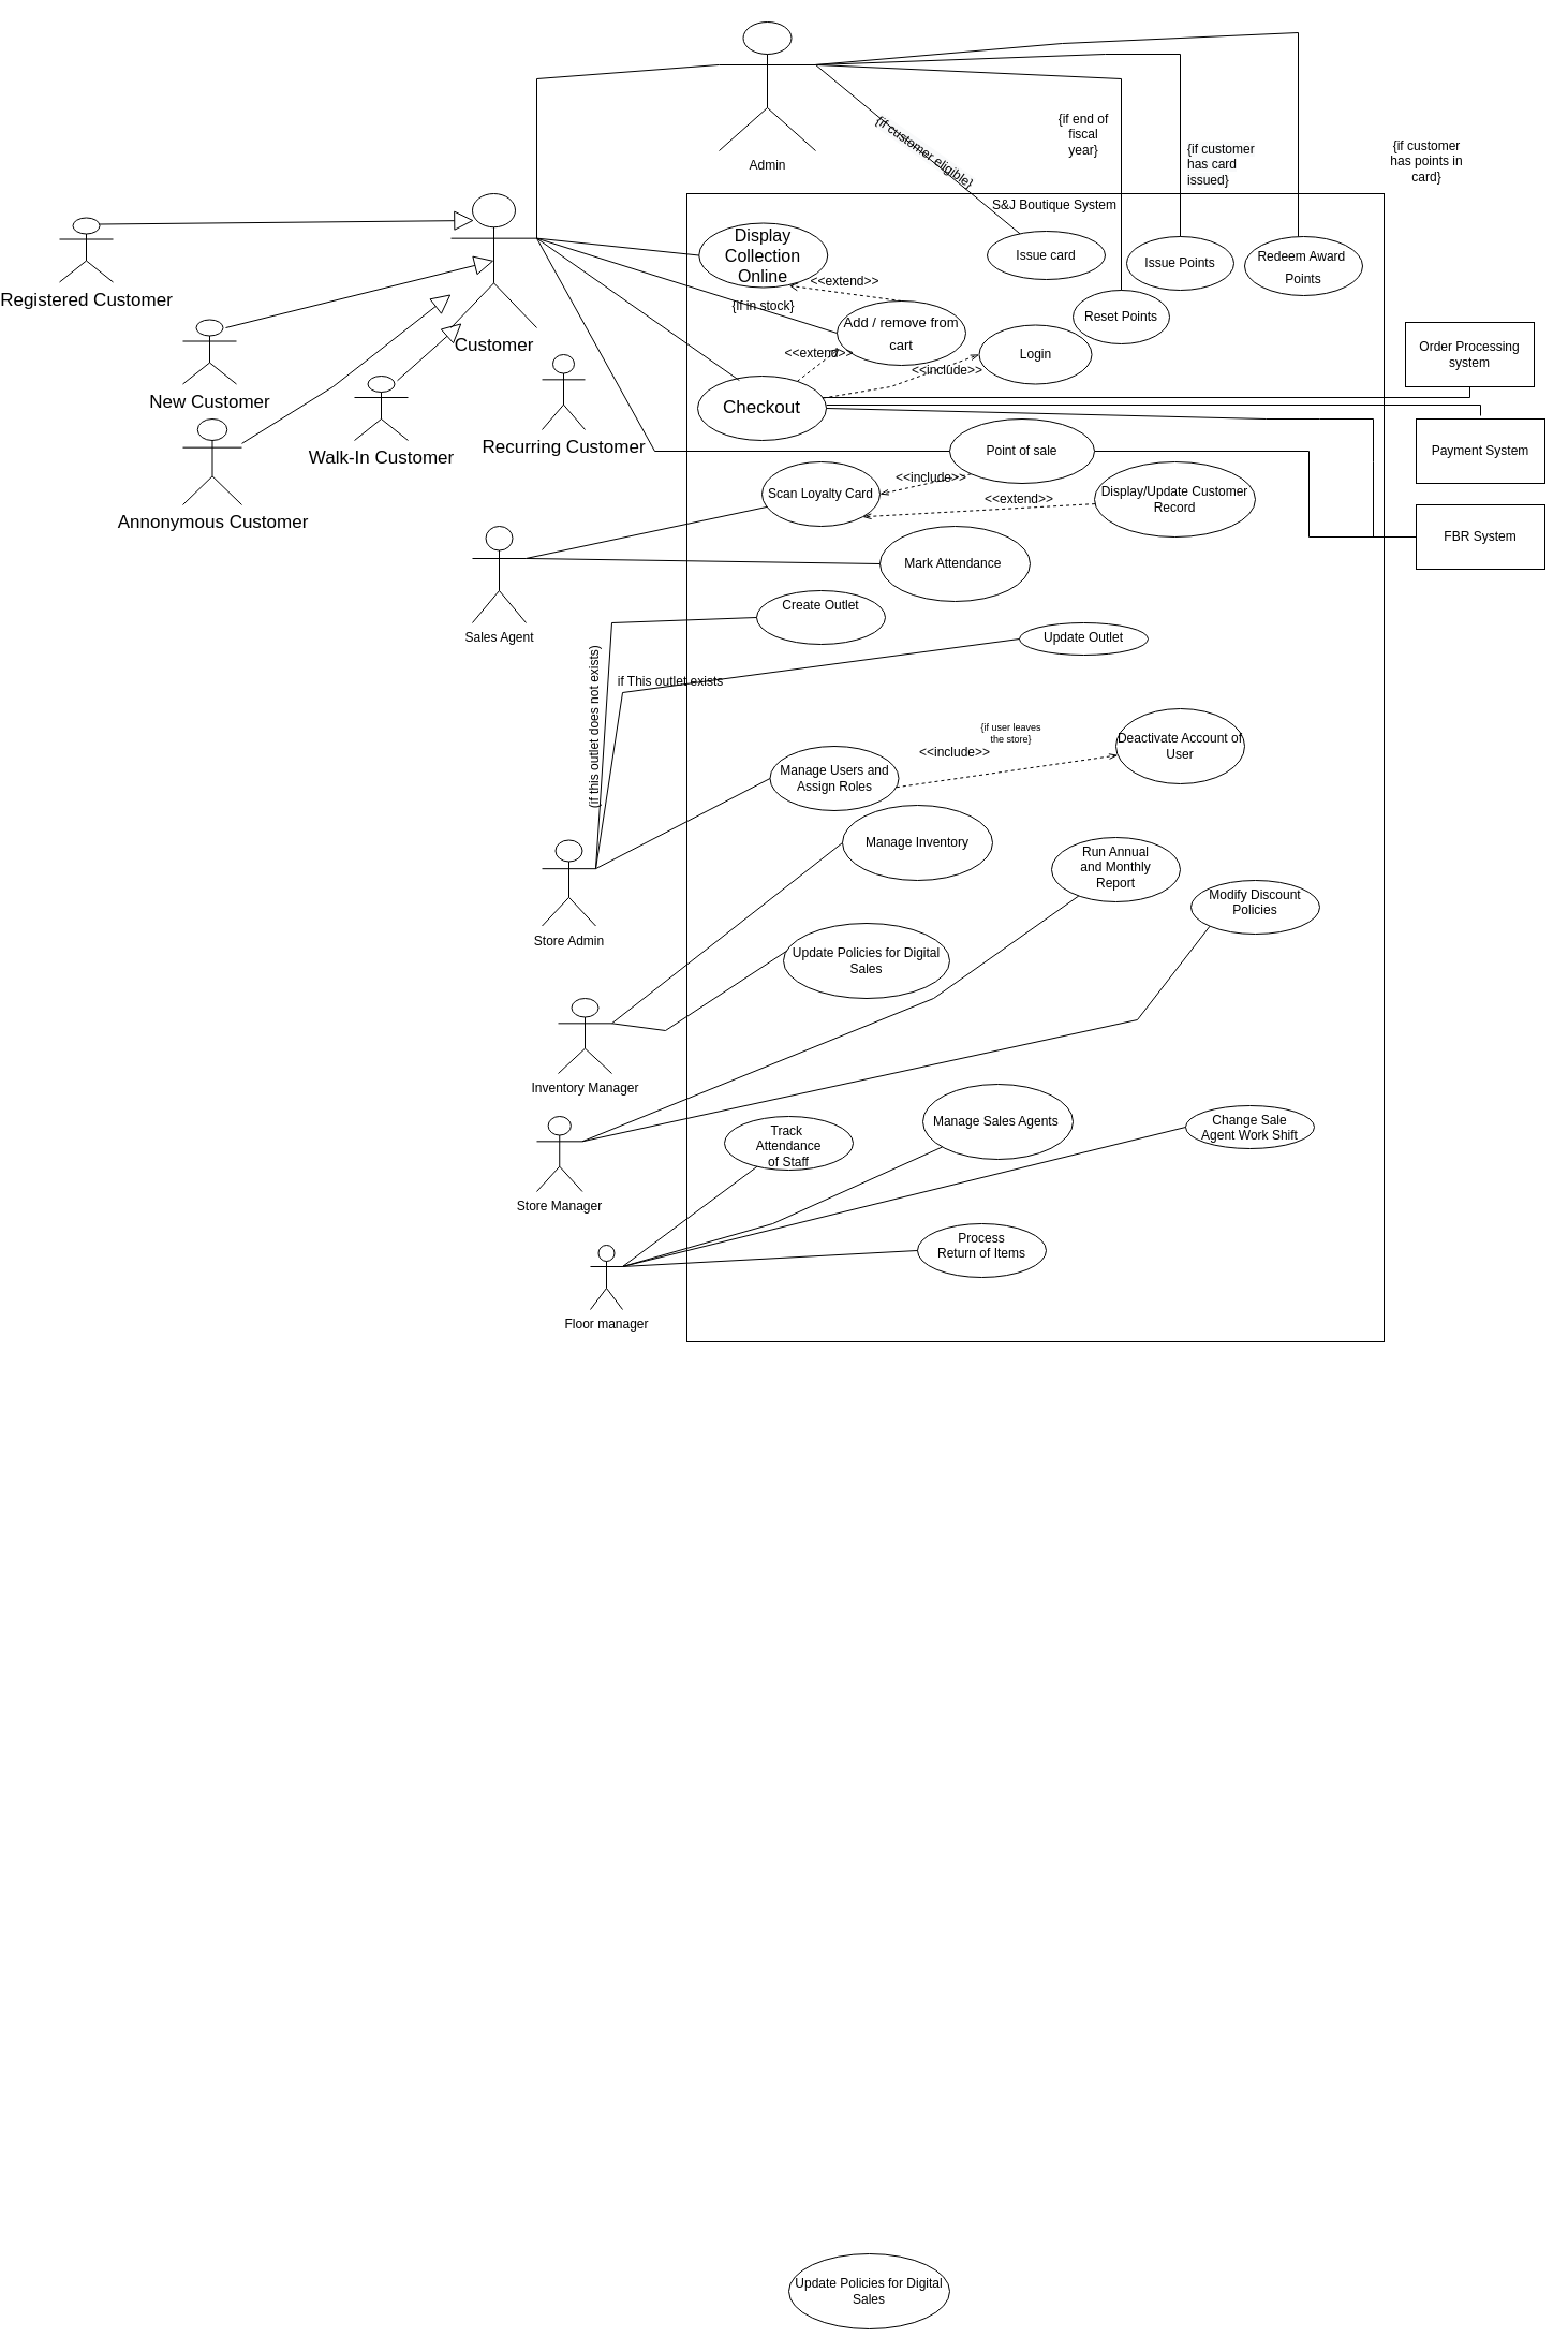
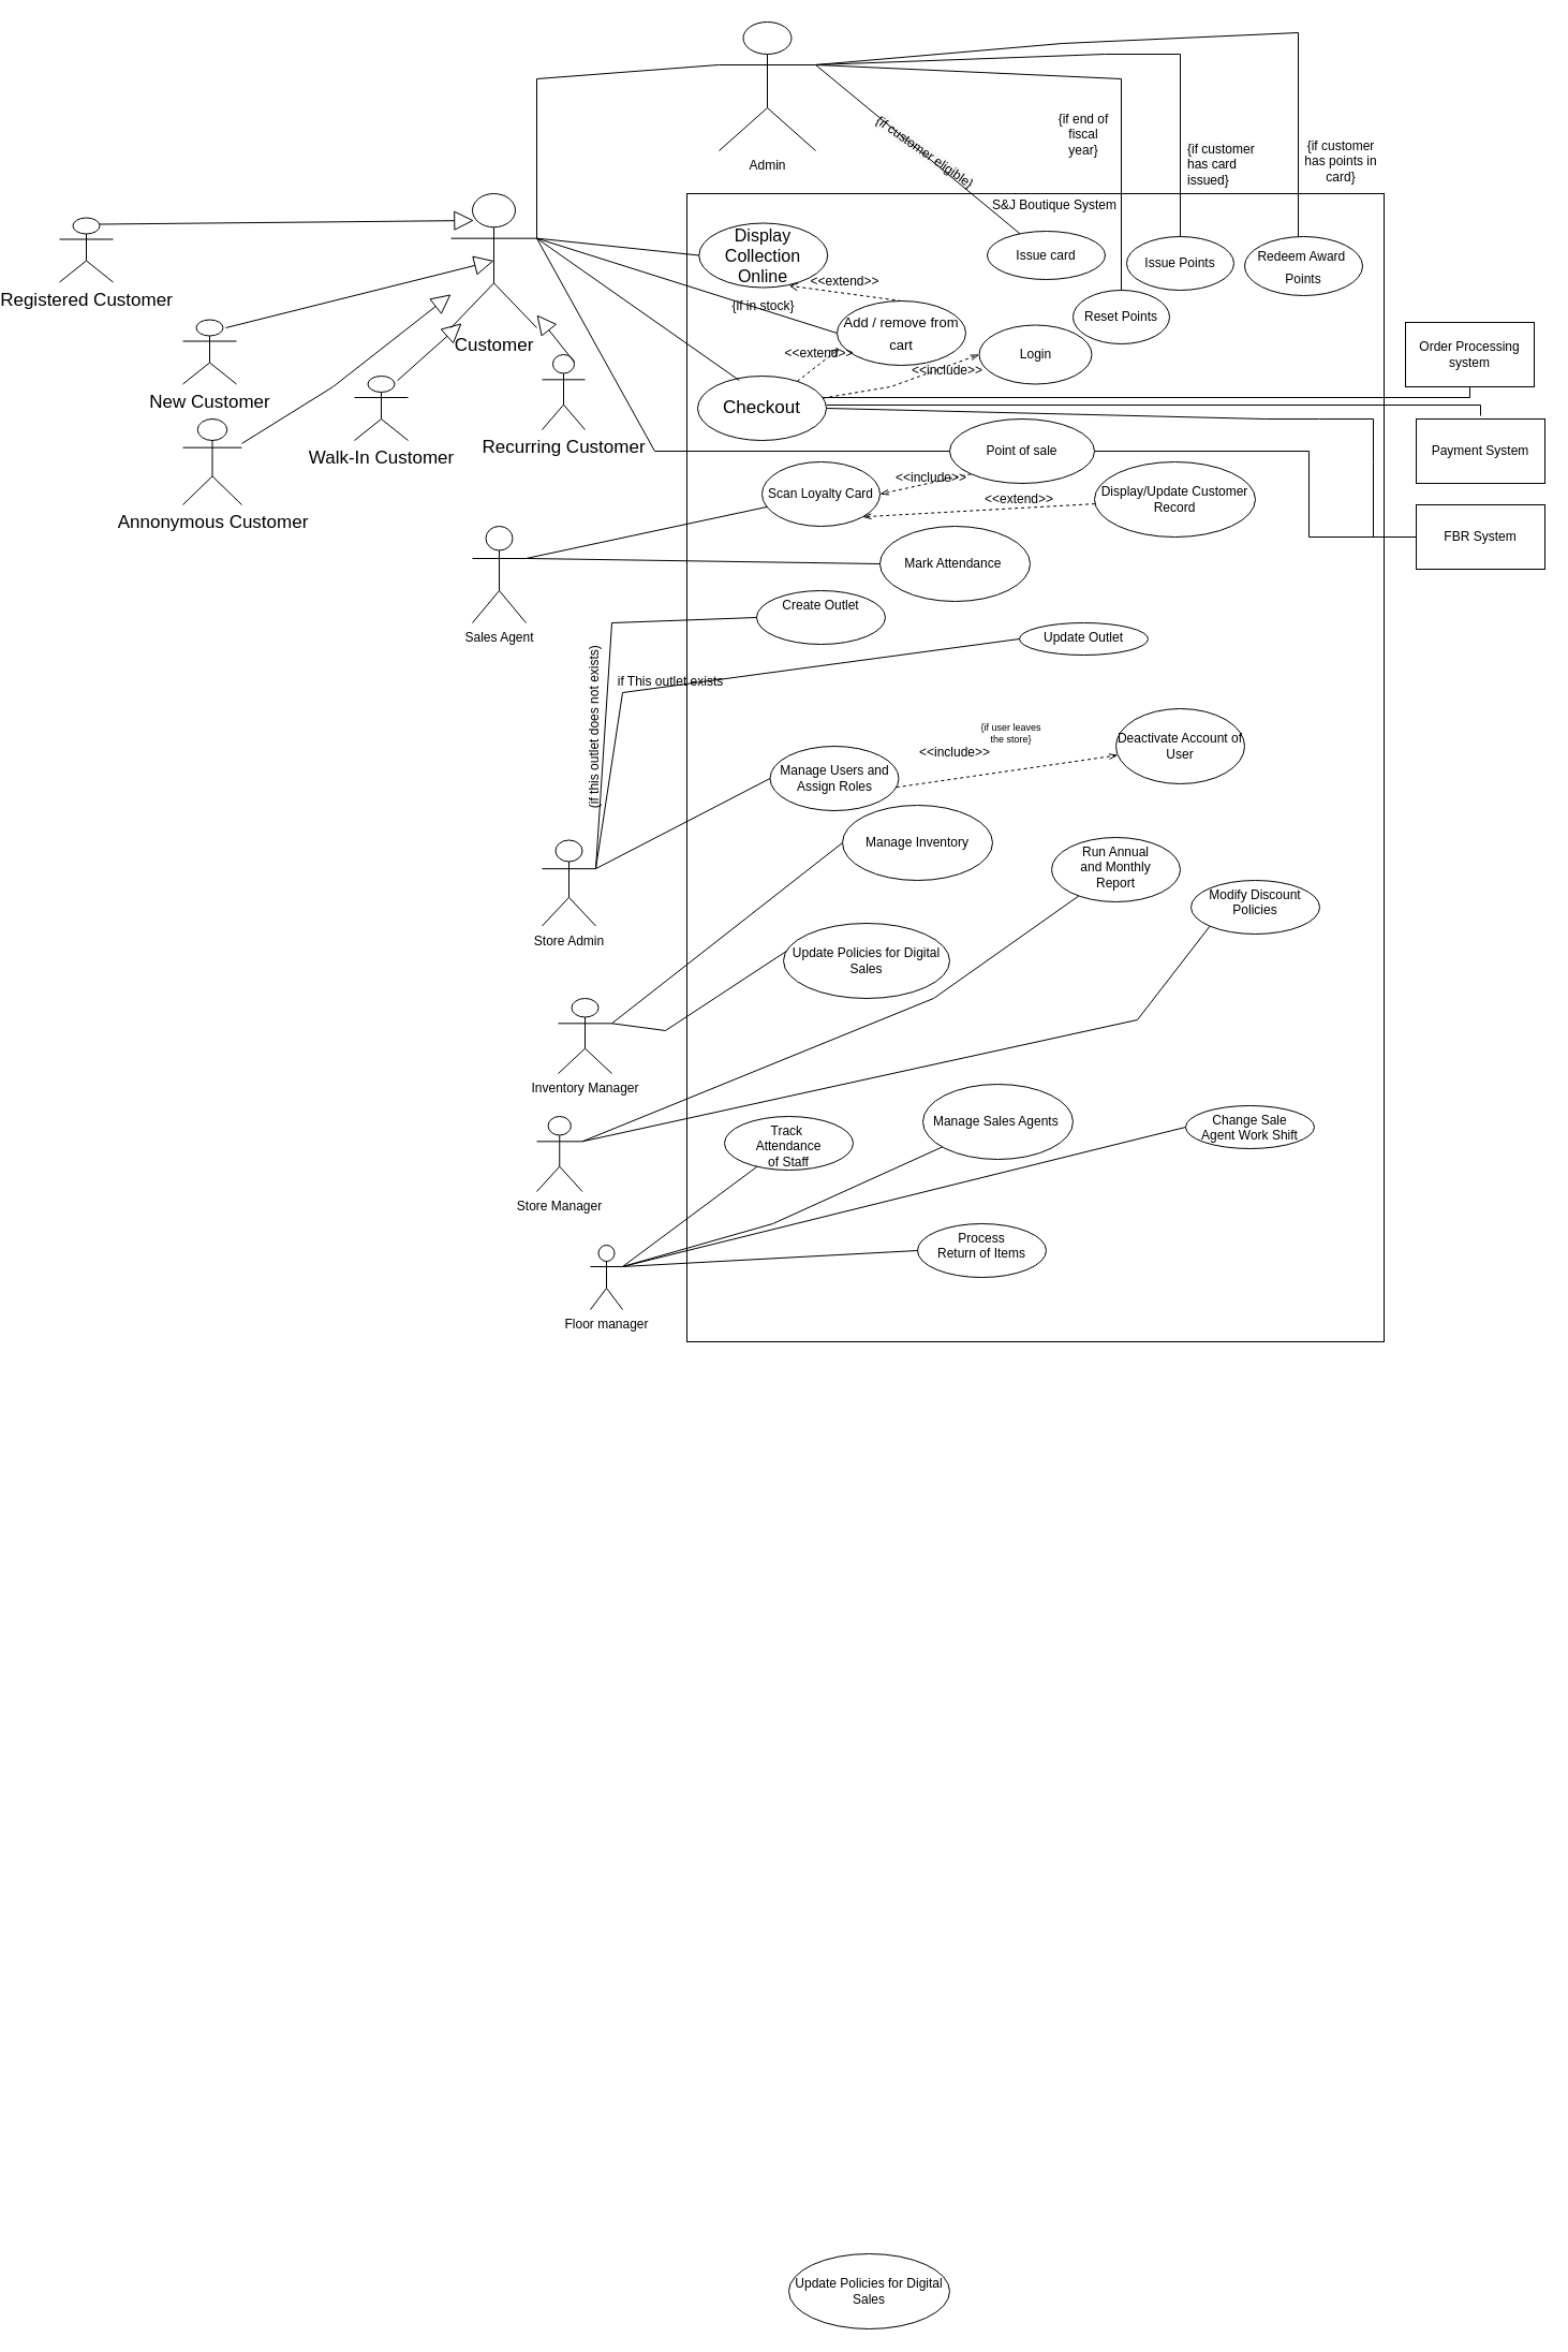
- <mxCell id="45" value="{if customer has points in card}" style="text;html=1;strokeColor=none;fillColor=none;align=center;verticalAlign=middle;whiteSpace=wrap;rounded=0;" parent="1" vertex="1"><mxGeometry x="1255" y="135" width="80" height="30" as="geometry" /></mxCell>
+ <mxCell id="45" value="{if customer has points in card}" style="text;html=1;strokeColor=none;fillColor=none;align=center;verticalAlign=middle;whiteSpace=wrap;rounded=0;" parent="1" vertex="1"><mxGeometry x="1175" y="135" width="80" height="30" as="geometry" /></mxCell>
+ <mxCell id="24" value="" style="endArrow=block;endSize=16;endFill=0;html=1;rounded=0;exitX=0.75;exitY=0.1;exitDx=0;exitDy=0;exitPerimeter=0;" parent="1" source="23" target="21" edge="1"><mxGeometry width="160" relative="1" as="geometry"><mxPoint x="599" y="470" as="sourcePoint" /><mxPoint x="475" y="320" as="targetPoint" /><Array as="points" /></mxGeometry></mxCell>
